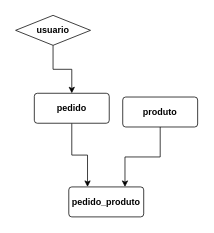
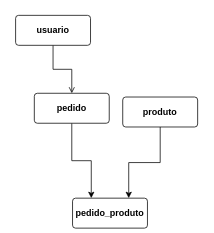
- <mxCell id="3" value="&lt;b&gt;usuario&lt;/b&gt;" style="rhombus;arcSize=10;whiteSpace=wrap;html=1;align=center;" vertex="1" parent="1"><mxGeometry x="20" y="20" width="100" height="40" as="geometry" /></mxCell>
+ <mxCell id="3" value="&lt;b&gt;usuario&lt;/b&gt;" style="rounded=1;arcSize=10;whiteSpace=wrap;html=1;align=center;" vertex="1" parent="1"><mxGeometry x="20" y="20" width="100" height="40" as="geometry" /></mxCell>
- <mxCell id="2" style="edgeStyle=orthogonalEdgeStyle;rounded=0;orthogonalLoop=1;jettySize=auto;html=1;exitX=0.5;exitY=1;exitDx=0;exitDy=0;entryX=0.5;entryY=0;entryDx=0;entryDy=0;" edge="1" parent="1" source="3" target="5"><mxGeometry relative="1" as="geometry" /></mxCell>
+ <mxCell id="2" style="edgeStyle=orthogonalEdgeStyle;rounded=0;orthogonalLoop=1;jettySize=auto;html=1;exitX=0.5;exitY=1;exitDx=0;exitDy=0;entryX=0.5;entryY=0;entryDx=0;entryDy=0;endArrow=open;" edge="1" parent="1" source="3" target="5"><mxGeometry relative="1" as="geometry" /></mxCell>
- <mxCell id="6" value="&lt;b&gt;pedido_produto&lt;/b&gt;" style="rounded=1;arcSize=10;whiteSpace=wrap;html=1;align=center;" vertex="1" parent="1"><mxGeometry x="91" y="249" width="100" height="40" as="geometry" /></mxCell>
+ <mxCell id="6" value="&lt;b&gt;pedido_produto&lt;/b&gt;" style="rounded=1;arcSize=10;whiteSpace=wrap;html=1;align=center;" vertex="1" parent="1"><mxGeometry x="96" y="264" width="100" height="40" as="geometry" /></mxCell>
